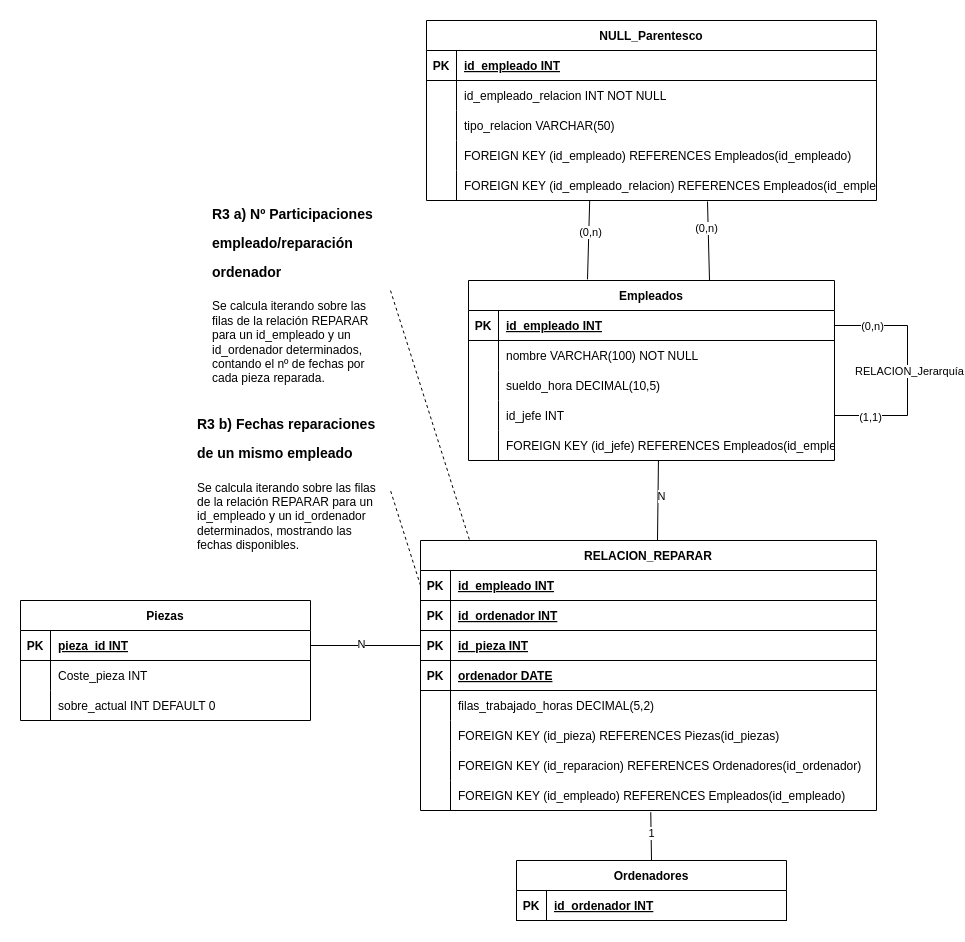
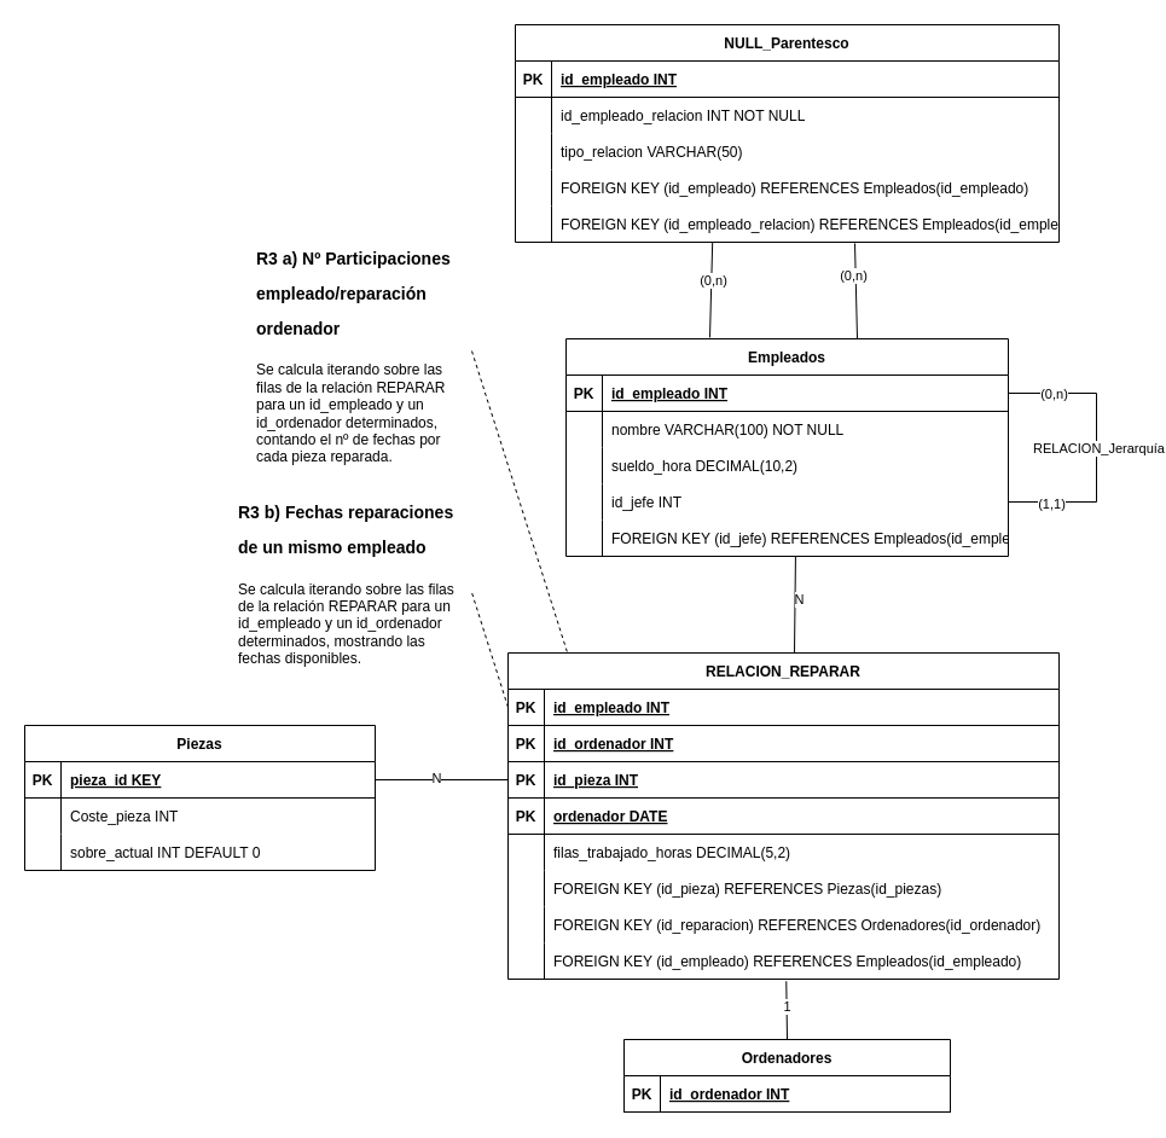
- <mxCell id="11" value="sueldo_hora DECIMAL(10,5)" style="shape=partialRectangle;overflow=hidden;connectable=0;fillColor=none;align=left;strokeColor=inherit;top=0;left=0;bottom=0;right=0;spacingLeft=6;" parent="9" vertex="1"><mxGeometry x="30" width="336" height="30" as="geometry"><mxRectangle width="336" height="30" as="alternateBounds" /></mxGeometry></mxCell>
+ <mxCell id="11" value="sueldo_hora DECIMAL(10,2)" style="shape=partialRectangle;overflow=hidden;connectable=0;fillColor=none;align=left;strokeColor=inherit;top=0;left=0;bottom=0;right=0;spacingLeft=6;" parent="9" vertex="1"><mxGeometry x="30" width="336" height="30" as="geometry"><mxRectangle width="336" height="30" as="alternateBounds" /></mxGeometry></mxCell>
- <mxCell id="78" value="pieza_id INT" style="shape=partialRectangle;overflow=hidden;connectable=0;fillColor=none;align=left;strokeColor=inherit;top=0;left=0;bottom=0;right=0;spacingLeft=6;fontStyle=5;" parent="76" vertex="1"><mxGeometry x="30" width="260" height="30" as="geometry"><mxRectangle width="260" height="30" as="alternateBounds" /></mxGeometry></mxCell>
+ <mxCell id="78" value="pieza_id KEY" style="shape=partialRectangle;overflow=hidden;connectable=0;fillColor=none;align=left;strokeColor=inherit;top=0;left=0;bottom=0;right=0;spacingLeft=6;fontStyle=5;" parent="76" vertex="1"><mxGeometry x="30" width="260" height="30" as="geometry"><mxRectangle width="260" height="30" as="alternateBounds" /></mxGeometry></mxCell>
